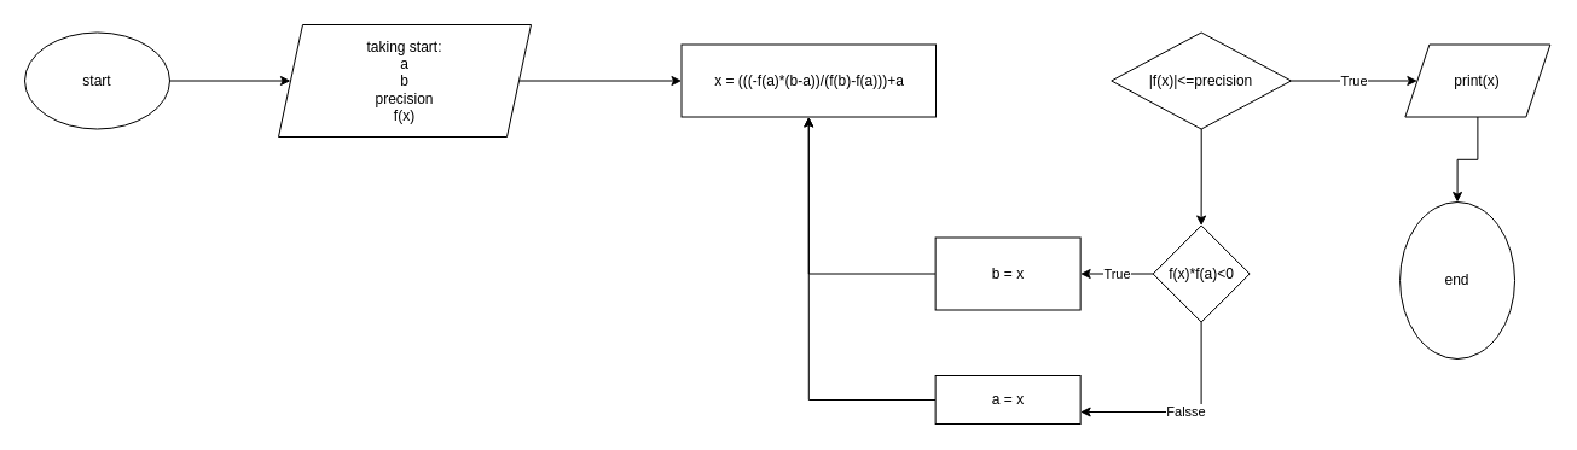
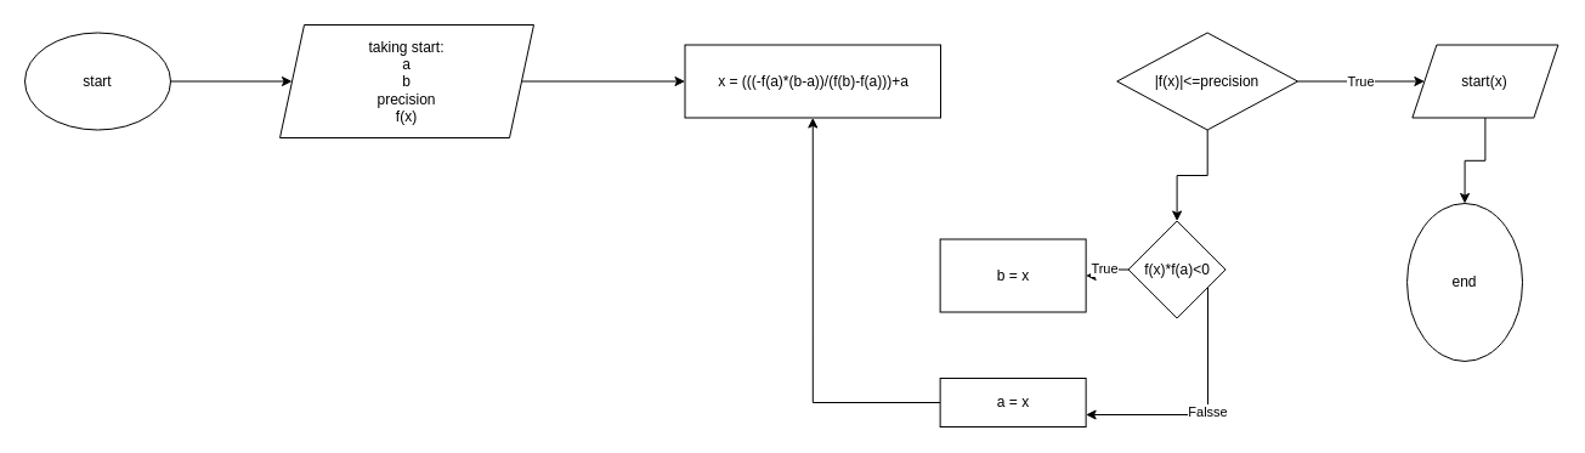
- <mxCell id="11" value="print(x)" style="shape=parallelogram;perimeter=parallelogramPerimeter;whiteSpace=wrap;html=1;fixedSize=1;" vertex="1" parent="1"><mxGeometry x="1162.375" y="36.5" width="120" height="60" as="geometry" /></mxCell>
+ <mxCell id="11" value="start(x)" style="shape=parallelogram;perimeter=parallelogramPerimeter;whiteSpace=wrap;html=1;fixedSize=1;" vertex="1" parent="1"><mxGeometry x="1162.375" y="36.5" width="120" height="60" as="geometry" /></mxCell>
- <mxCell id="16" style="edgeStyle=orthogonalEdgeStyle;rounded=0;orthogonalLoop=1;jettySize=auto;html=1;exitX=0;exitY=0.5;exitDx=0;exitDy=0;entryX=0.5;entryY=1;entryDx=0;entryDy=0;" edge="1" parent="1" source="17" target="6"><mxGeometry relative="1" as="geometry"><mxPoint x="489" y="68" as="targetPoint" /></mxGeometry></mxCell>
- <mxCell id="15" value="f(x)*f(a)&amp;lt;0" style="rhombus;whiteSpace=wrap;html=1;" vertex="1" parent="1"><mxGeometry x="953.625" y="186.5" width="80" height="80" as="geometry" /></mxCell>
+ <mxCell id="15" value="f(x)*f(a)&amp;lt;0" style="rhombus;whiteSpace=wrap;html=1;" vertex="1" parent="1"><mxGeometry x="928.625" y="181.5" width="80" height="80" as="geometry" /></mxCell>
